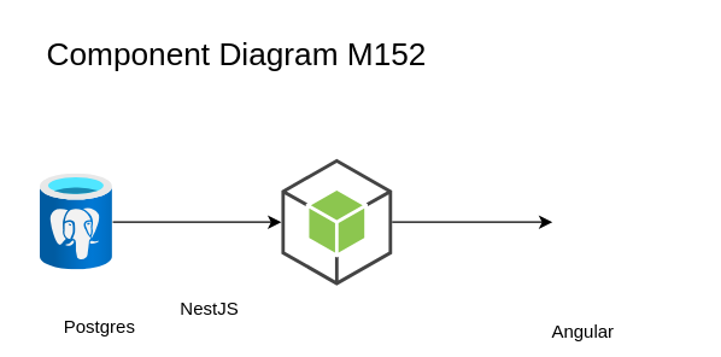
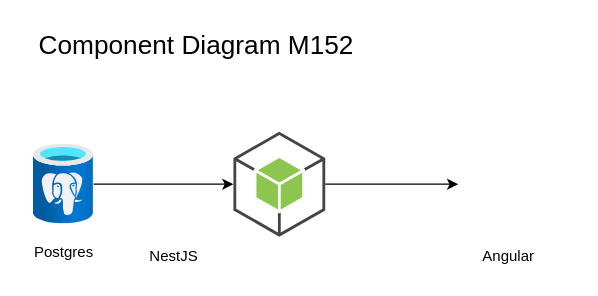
- <mxCell id="8" value="Postgres" style="text;html=1;align=center;verticalAlign=middle;resizable=0;points=[];autosize=1;strokeColor=none;fillColor=none;" vertex="1" parent="1"><mxGeometry x="35" y="207" width="60" height="20" as="geometry" /></mxCell>
+ <mxCell id="8" value="Postgres" style="text;html=1;align=center;verticalAlign=middle;resizable=0;points=[];autosize=1;strokeColor=none;fillColor=none;" vertex="1" parent="1"><mxGeometry x="20" y="192" width="60" height="20" as="geometry" /></mxCell>
- <mxCell id="9" value="Angular" style="text;html=1;align=center;verticalAlign=middle;resizable=0;points=[];autosize=1;strokeColor=none;fillColor=none;" vertex="1" parent="1"><mxGeometry x="356" y="210" width="60" height="20" as="geometry" /></mxCell>
+ <mxCell id="9" value="Angular" style="text;html=1;align=center;verticalAlign=middle;resizable=0;points=[];autosize=1;strokeColor=none;fillColor=none;" vertex="1" parent="1"><mxGeometry x="376" y="195" width="60" height="20" as="geometry" /></mxCell>
